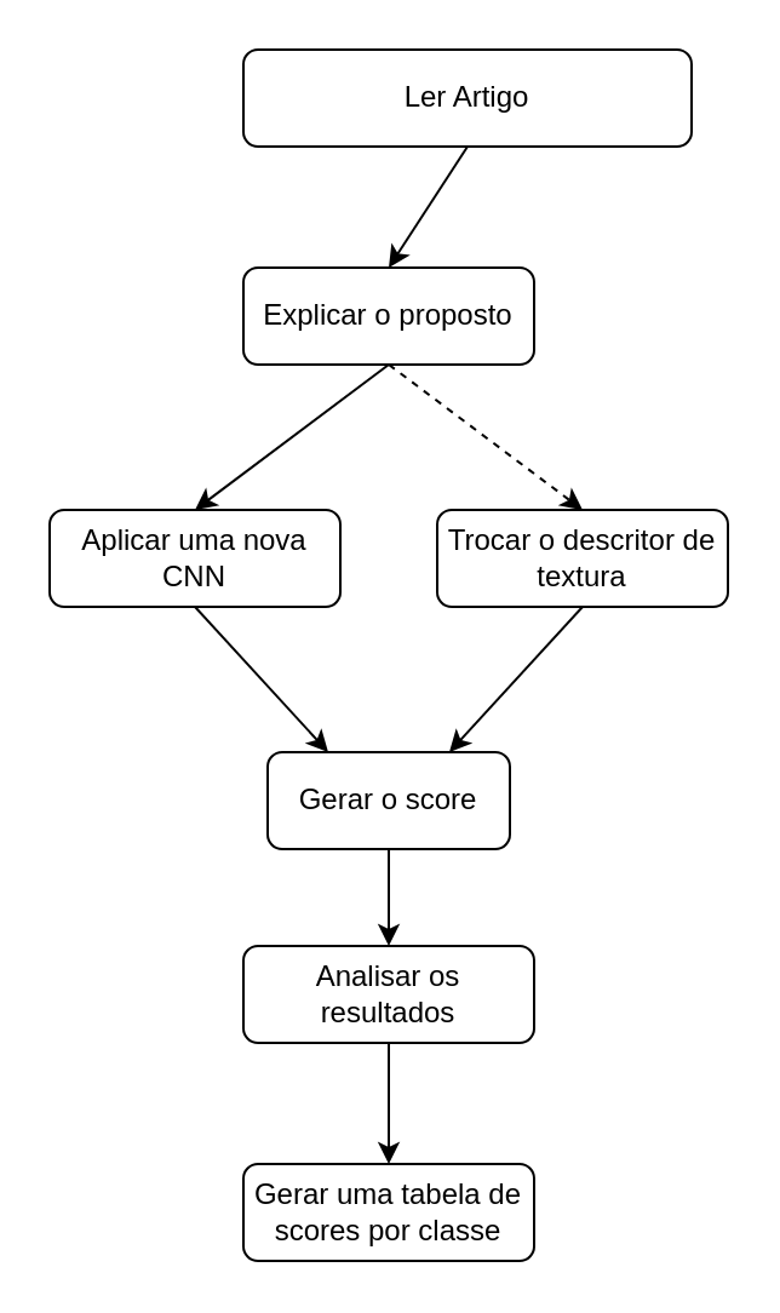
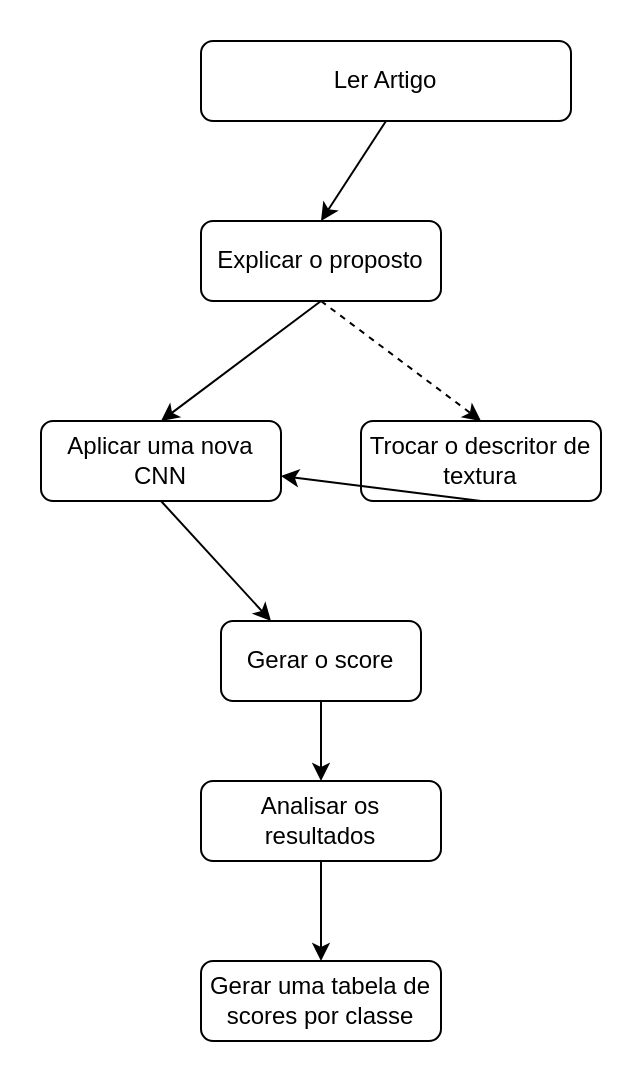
- <mxCell id="7" value="" style="endArrow=classic;html=1;rounded=0;fontSize=12;exitX=0.5;exitY=1;exitDx=0;exitDy=0;entryX=0.75;entryY=0;entryDx=0;entryDy=0;" edge="1" parent="1" source="4" target="5"><mxGeometry width="50" height="50" relative="1" as="geometry"><mxPoint x="90" y="230" as="sourcePoint" /><mxPoint x="170" y="290" as="targetPoint" /></mxGeometry></mxCell>
+ <mxCell id="7" value="" style="endArrow=classic;html=1;rounded=0;fontSize=12;exitX=0.5;exitY=1;exitDx=0;exitDy=0;" edge="1" parent="1" source="4" target="3"><mxGeometry width="50" height="50" relative="1" as="geometry"><mxPoint x="90" y="230" as="sourcePoint" /><mxPoint x="170" y="290" as="targetPoint" /></mxGeometry></mxCell>
